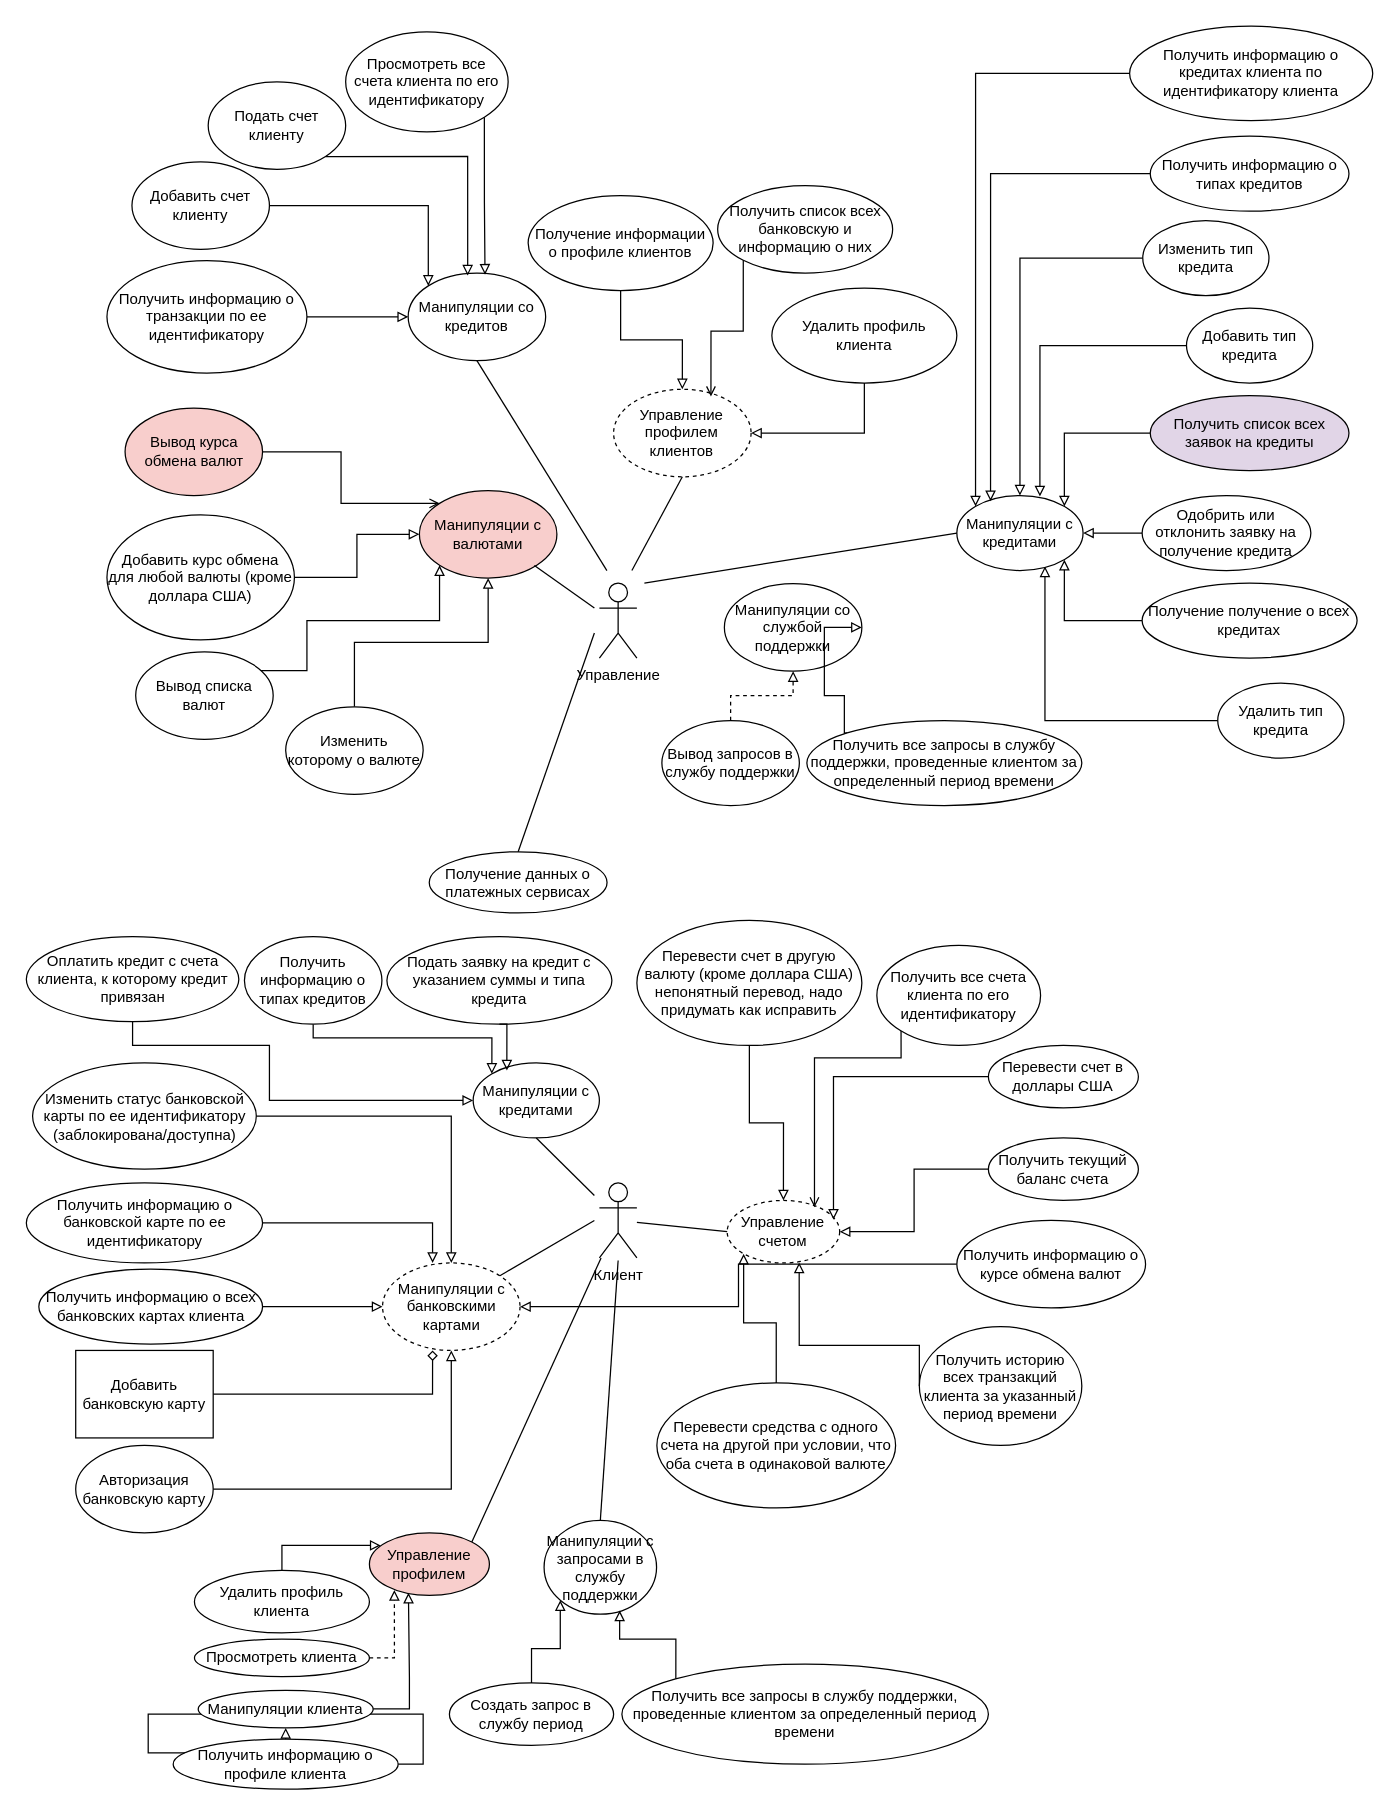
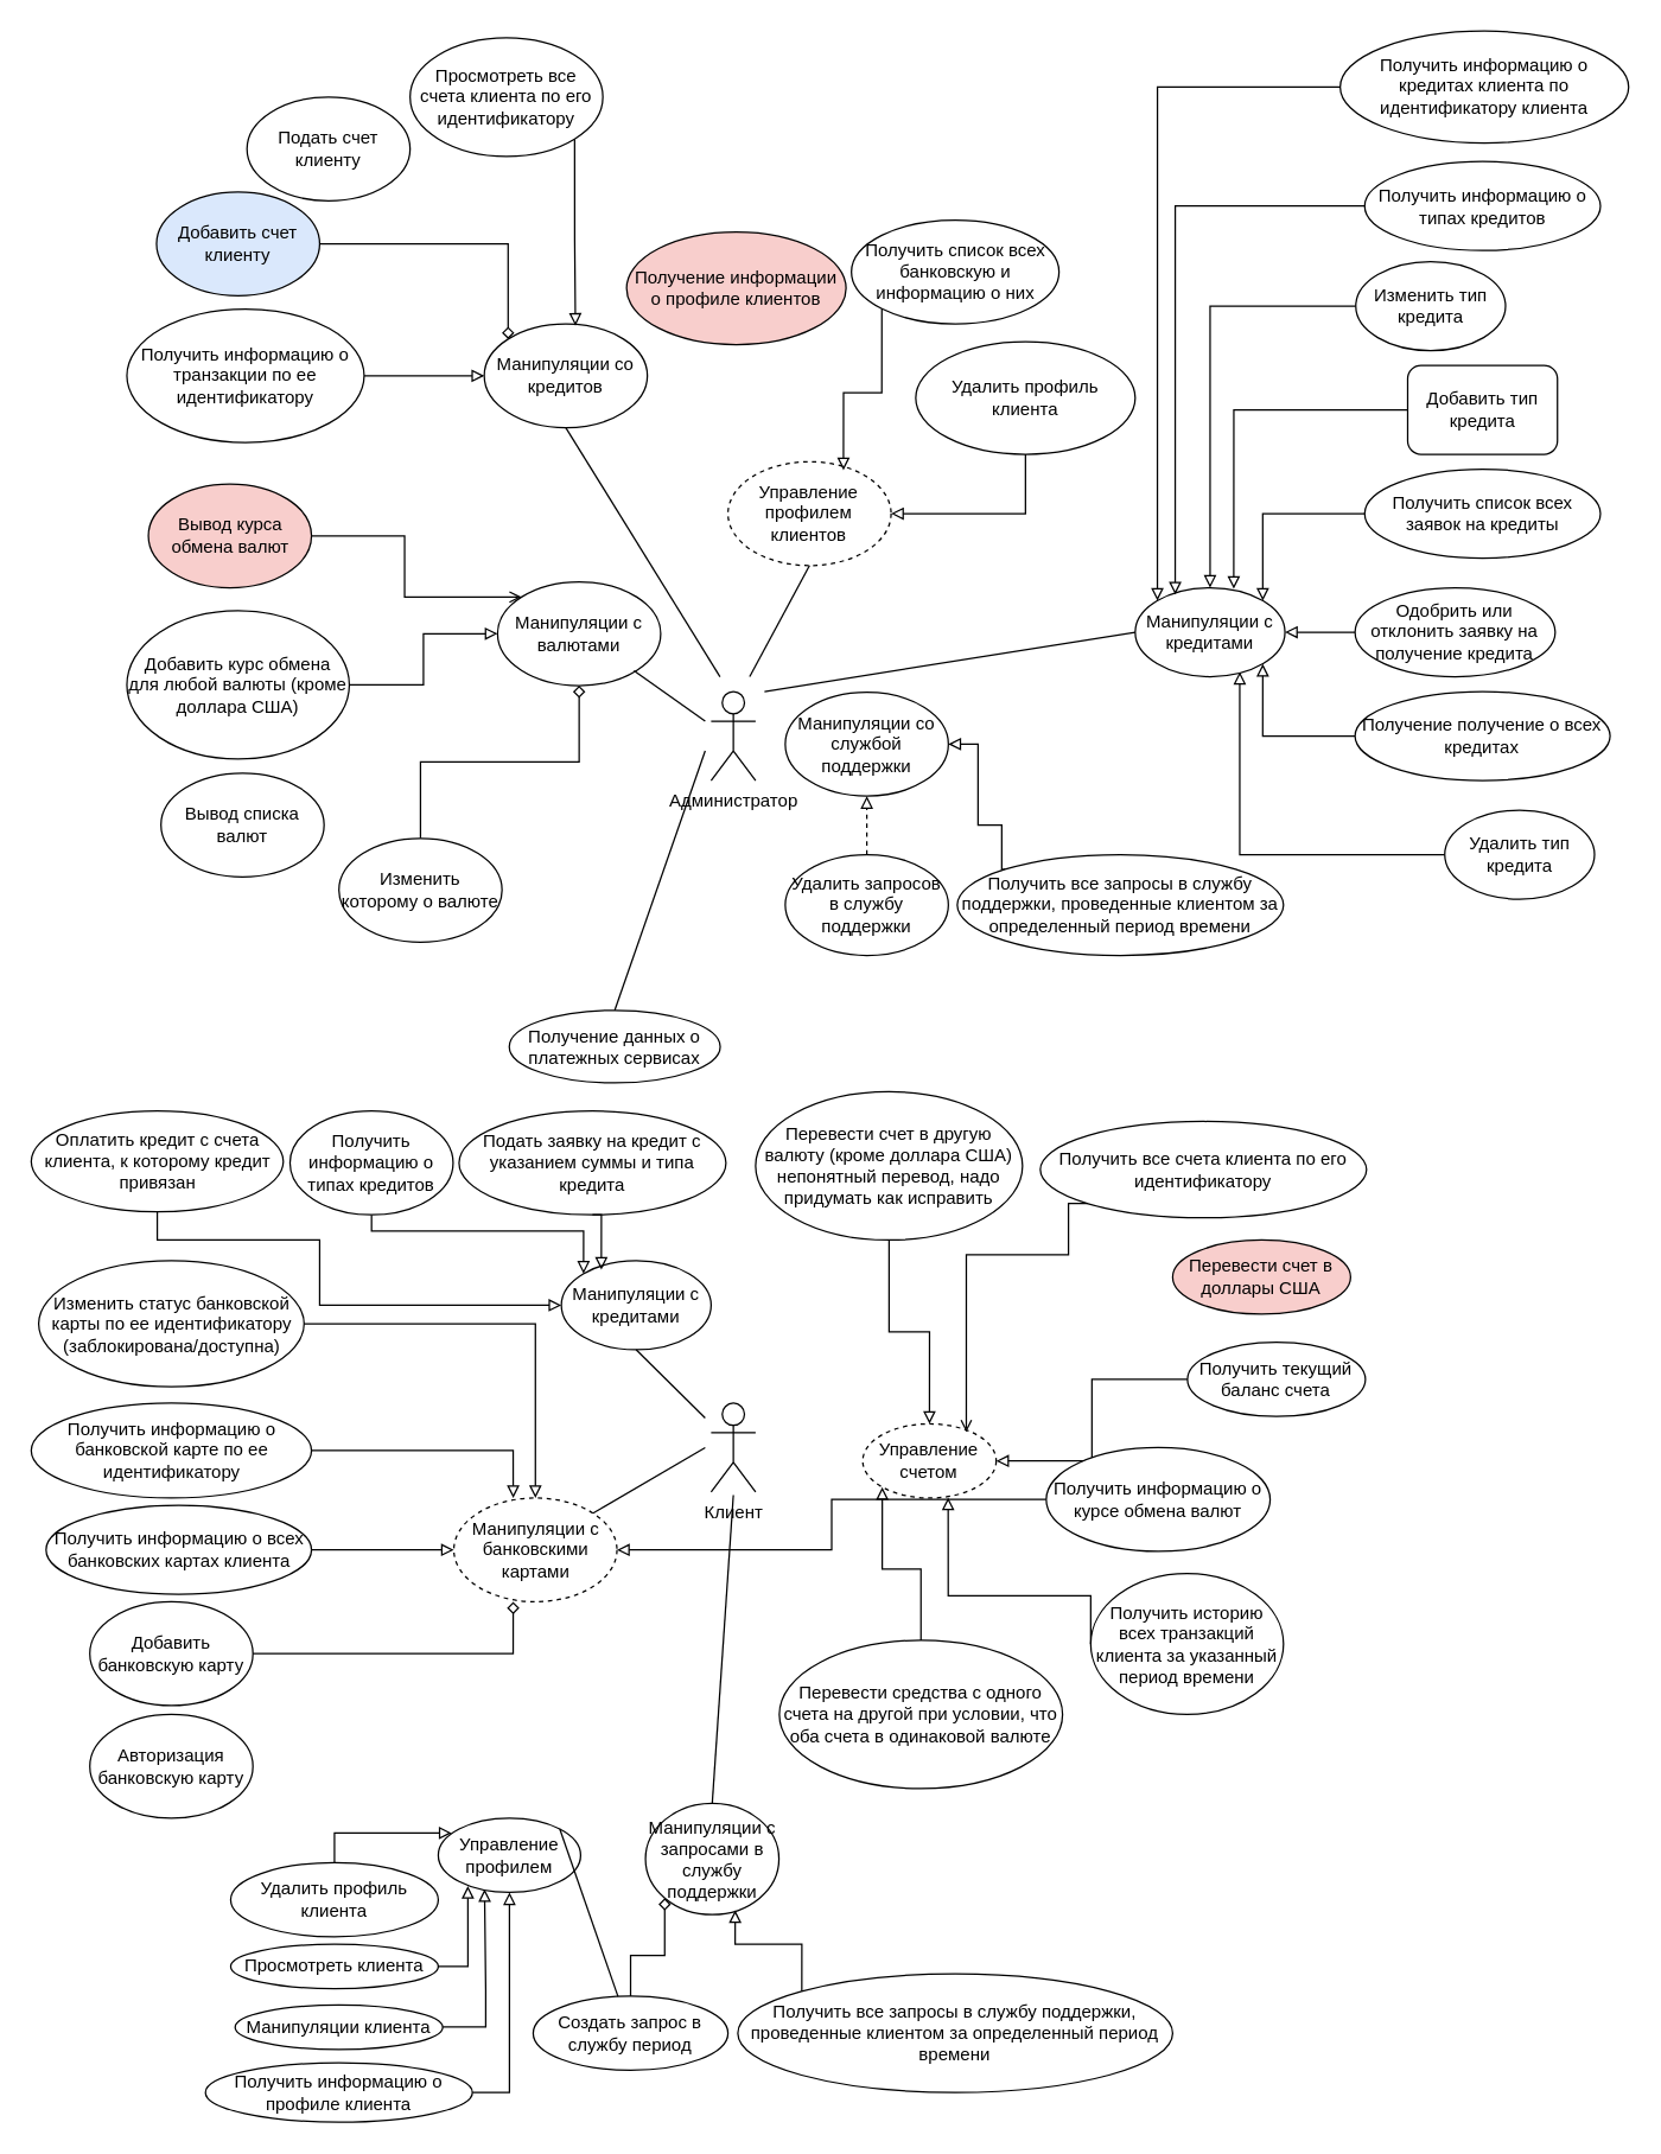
- <mxCell id="103" style="edgeStyle=orthogonalEdgeStyle;rounded=0;orthogonalLoop=1;jettySize=auto;html=1;exitX=1;exitY=1;exitDx=0;exitDy=0;entryX=0.433;entryY=0.029;entryDx=0;entryDy=0;entryPerimeter=0;endArrow=block;endFill=0;" edge="1" parent="1" source="46" target="43"><mxGeometry relative="1" as="geometry" /></mxCell>
- <mxCell id="45" value="Добавить счет клиенту" style="ellipse;whiteSpace=wrap;html=1;" parent="1" vertex="1"><mxGeometry x="105" y="129" width="110" height="70" as="geometry" /></mxCell>
+ <mxCell id="45" value="Добавить счет клиенту" style="ellipse;whiteSpace=wrap;html=1;fillColor=#dae8fc;" parent="1" vertex="1"><mxGeometry x="105" y="129" width="110" height="70" as="geometry" /></mxCell>
- <mxCell id="56" value="Получение информации о профиле клиентов" style="ellipse;whiteSpace=wrap;html=1;" parent="1" vertex="1"><mxGeometry x="422" y="156" width="148" height="76" as="geometry" /></mxCell>
+ <mxCell id="56" value="Получение информации о профиле клиентов" style="ellipse;whiteSpace=wrap;html=1;fillColor=#f8cecc;" parent="1" vertex="1"><mxGeometry x="422" y="156" width="148" height="76" as="geometry" /></mxCell>
- <mxCell id="44" style="edgeStyle=orthogonalEdgeStyle;rounded=0;orthogonalLoop=1;jettySize=auto;html=1;exitX=1;exitY=0.5;exitDx=0;exitDy=0;entryX=0;entryY=0;entryDx=0;entryDy=0;endArrow=block;endFill=0;" edge="1" parent="1" source="45" target="43"><mxGeometry relative="1" as="geometry" /></mxCell>
+ <mxCell id="44" style="edgeStyle=orthogonalEdgeStyle;rounded=0;orthogonalLoop=1;jettySize=auto;html=1;exitX=1;exitY=0.5;exitDx=0;exitDy=0;entryX=0;entryY=0;entryDx=0;entryDy=0;endArrow=diamond;endFill=0;" edge="1" parent="1" source="45" target="43"><mxGeometry relative="1" as="geometry" /></mxCell>
- <mxCell id="55" style="edgeStyle=orthogonalEdgeStyle;rounded=0;orthogonalLoop=1;jettySize=auto;html=1;exitX=0.5;exitY=1;exitDx=0;exitDy=0;endArrow=block;endFill=0;" edge="1" parent="1" source="56" target="53"><mxGeometry relative="1" as="geometry" /></mxCell>
- <mxCell id="36" value="Добавить тип кредита" style="ellipse;whiteSpace=wrap;html=1;" parent="1" vertex="1"><mxGeometry x="948.75" y="246" width="101" height="60" as="geometry" /></mxCell>
+ <mxCell id="36" value="Добавить тип кредита" style="whiteSpace=wrap;html=1;rounded=1;" parent="1" vertex="1"><mxGeometry x="948.75" y="246" width="101" height="60" as="geometry" /></mxCell>
- <mxCell id="106" style="edgeStyle=orthogonalEdgeStyle;rounded=0;orthogonalLoop=1;jettySize=auto;html=1;exitX=0;exitY=1;exitDx=0;exitDy=0;entryX=0.708;entryY=0.082;entryDx=0;entryDy=0;entryPerimeter=0;endArrow=open;endFill=0;" edge="1" parent="1" source="54" target="53"><mxGeometry relative="1" as="geometry" /></mxCell>
+ <mxCell id="106" style="edgeStyle=orthogonalEdgeStyle;rounded=0;orthogonalLoop=1;jettySize=auto;html=1;exitX=0;exitY=1;exitDx=0;exitDy=0;entryX=0.708;entryY=0.082;entryDx=0;entryDy=0;entryPerimeter=0;endArrow=block;endFill=0;" edge="1" parent="1" source="54" target="53"><mxGeometry relative="1" as="geometry" /></mxCell>
- <mxCell id="42" value="Получить список всех заявок на кредиты" style="ellipse;whiteSpace=wrap;html=1;fillColor=#e1d5e7;" parent="1" vertex="1"><mxGeometry x="919.75" y="316" width="159" height="60" as="geometry" /></mxCell>
+ <mxCell id="42" value="Получить список всех заявок на кредиты" style="ellipse;whiteSpace=wrap;html=1;" parent="1" vertex="1"><mxGeometry x="919.75" y="316" width="159" height="60" as="geometry" /></mxCell>
- <mxCell id="48" value="Манипуляции с валютами" style="ellipse;whiteSpace=wrap;html=1;fillColor=#f8cecc;" parent="1" vertex="1"><mxGeometry x="335" y="392" width="110" height="70" as="geometry" /></mxCell>
+ <mxCell id="48" value="Манипуляции с валютами" style="ellipse;whiteSpace=wrap;html=1;" parent="1" vertex="1"><mxGeometry x="335" y="392" width="110" height="70" as="geometry" /></mxCell>
- <mxCell id="57" style="edgeStyle=orthogonalEdgeStyle;rounded=0;orthogonalLoop=1;jettySize=auto;html=1;exitX=0.5;exitY=0;exitDx=0;exitDy=0;entryX=0.5;entryY=1;entryDx=0;entryDy=0;endArrow=block;endFill=0;" edge="1" parent="1" source="58" target="48"><mxGeometry relative="1" as="geometry" /></mxCell>
+ <mxCell id="57" style="edgeStyle=orthogonalEdgeStyle;rounded=0;orthogonalLoop=1;jettySize=auto;html=1;exitX=0.5;exitY=0;exitDx=0;exitDy=0;entryX=0.5;entryY=1;entryDx=0;entryDy=0;endArrow=diamond;endFill=0;" edge="1" parent="1" source="58" target="48"><mxGeometry relative="1" as="geometry" /></mxCell>
- <mxCell id="59" style="edgeStyle=orthogonalEdgeStyle;rounded=0;orthogonalLoop=1;jettySize=auto;html=1;exitX=1;exitY=0;exitDx=0;exitDy=0;entryX=0;entryY=1;entryDx=0;entryDy=0;endArrow=block;endFill=0;" edge="1" parent="1" source="60" target="48"><mxGeometry relative="1" as="geometry"><Array as="points"><mxPoint x="245" y="536" /><mxPoint x="245" y="496" /><mxPoint x="351" y="496" /></Array></mxGeometry></mxCell>
- <mxCell id="70" value="Манипуляции со службой поддержки" style="ellipse;whiteSpace=wrap;html=1;" vertex="1" parent="1"><mxGeometry x="579" y="466.5" width="110" height="70" as="geometry" /></mxCell>
+ <mxCell id="70" value="Манипуляции со службой поддержки" style="ellipse;whiteSpace=wrap;html=1;" vertex="1" parent="1"><mxGeometry x="529" y="466.5" width="110" height="70" as="geometry" /></mxCell>
- <mxCell id="3" value="Управление" style="shape=umlActor;verticalLabelPosition=bottom;verticalAlign=top;html=1;outlineConnect=0;" parent="1" vertex="1"><mxGeometry x="479" y="466" width="30" height="60" as="geometry" /></mxCell>
+ <mxCell id="3" value="Администратор" style="shape=umlActor;verticalLabelPosition=bottom;verticalAlign=top;html=1;outlineConnect=0;" parent="1" vertex="1"><mxGeometry x="479" y="466" width="30" height="60" as="geometry" /></mxCell>
- <mxCell id="74" value="Вывод запросов в службу поддержки" style="ellipse;whiteSpace=wrap;html=1;" vertex="1" parent="1"><mxGeometry x="529" y="576" width="110" height="68" as="geometry" /></mxCell>
+ <mxCell id="74" value="Удалить запросов в службу поддержки" style="ellipse;whiteSpace=wrap;html=1;" vertex="1" parent="1"><mxGeometry x="529" y="576" width="110" height="68" as="geometry" /></mxCell>
- <mxCell id="16" value="Получить все счета клиента по его идентификатору" style="ellipse;whiteSpace=wrap;html=1;" parent="1" vertex="1"><mxGeometry x="701" y="756" width="131" height="80" as="geometry" /></mxCell>
+ <mxCell id="16" value="Получить все счета клиента по его идентификатору" style="ellipse;whiteSpace=wrap;html=1;" parent="1" vertex="1"><mxGeometry x="701" y="756" width="220" height="65" as="geometry" /></mxCell>
- <mxCell id="100" style="edgeStyle=orthogonalEdgeStyle;rounded=0;orthogonalLoop=1;jettySize=auto;html=1;exitX=0;exitY=0.5;exitDx=0;exitDy=0;entryX=0.945;entryY=0.308;entryDx=0;entryDy=0;entryPerimeter=0;endArrow=block;endFill=0;" edge="1" parent="1" source="8" target="4"><mxGeometry relative="1" as="geometry" /></mxCell>
- <mxCell id="8" value="Перевести счет в доллары США" style="ellipse;whiteSpace=wrap;html=1;" parent="1" vertex="1"><mxGeometry x="790.25" y="836" width="120" height="50" as="geometry" /></mxCell>
+ <mxCell id="8" value="Перевести счет в доллары США" style="ellipse;whiteSpace=wrap;html=1;fillColor=#f8cecc;" parent="1" vertex="1"><mxGeometry x="790.25" y="836" width="120" height="50" as="geometry" /></mxCell>
- <mxCell id="7" value="Получить текущий баланс счета" style="ellipse;whiteSpace=wrap;html=1;" parent="1" vertex="1"><mxGeometry x="790.25" y="910" width="120" height="50" as="geometry" /></mxCell>
+ <mxCell id="7" value="Получить текущий баланс счета" style="ellipse;whiteSpace=wrap;html=1;" parent="1" vertex="1"><mxGeometry x="800.25" y="905" width="120" height="50" as="geometry" /></mxCell>
- <mxCell id="5" value="" style="endArrow=none;html=1;rounded=0;entryX=0;entryY=0.5;entryDx=0;entryDy=0;" parent="1" source="2" target="4" edge="1"><mxGeometry width="50" height="50" relative="1" as="geometry"><mxPoint x="515" y="867" as="sourcePoint" /><mxPoint x="555" y="757" as="targetPoint" /></mxGeometry></mxCell>
- <mxCell id="29" value="Получить информацию о курсе обмена валют" style="ellipse;whiteSpace=wrap;html=1;" parent="1" vertex="1"><mxGeometry x="765" y="976" width="151" height="70" as="geometry" /></mxCell>
+ <mxCell id="29" value="Получить информацию о курсе обмена валют" style="ellipse;whiteSpace=wrap;html=1;" parent="1" vertex="1"><mxGeometry x="705" y="976" width="151" height="70" as="geometry" /></mxCell>
- <mxCell id="81" value="Добавить банковскую карту" style="whiteSpace=wrap;html=1;rounded=0;" vertex="1" parent="1"><mxGeometry x="60" y="1080" width="110" height="70" as="geometry" /></mxCell>
+ <mxCell id="81" value="Добавить банковскую карту" style="ellipse;whiteSpace=wrap;html=1;" vertex="1" parent="1"><mxGeometry x="60" y="1080" width="110" height="70" as="geometry" /></mxCell>
- <mxCell id="93" value="" style="endArrow=none;html=1;rounded=0;exitX=1;exitY=0;exitDx=0;exitDy=0;" edge="1" parent="1" source="13" target="2"><mxGeometry width="50" height="50" relative="1" as="geometry"><mxPoint x="335" y="968" as="sourcePoint" /><mxPoint x="385" y="918" as="targetPoint" /></mxGeometry></mxCell>
+ <mxCell id="93" value="" style="endArrow=none;html=1;rounded=0;exitX=1;exitY=0;exitDx=0;exitDy=0;" edge="1" parent="1" source="13" target="33"><mxGeometry width="50" height="50" relative="1" as="geometry"><mxPoint x="335" y="968" as="sourcePoint" /><mxPoint x="385" y="918" as="targetPoint" /></mxGeometry></mxCell>
- <mxCell id="82" style="edgeStyle=orthogonalEdgeStyle;rounded=0;orthogonalLoop=1;jettySize=auto;html=1;exitX=1;exitY=0.5;exitDx=0;exitDy=0;entryX=0.5;entryY=1;entryDx=0;entryDy=0;endArrow=block;endFill=0;" edge="1" parent="1" source="83" target="80"><mxGeometry relative="1" as="geometry" /></mxCell>
- <mxCell id="13" value="Управление профилем" style="ellipse;whiteSpace=wrap;html=1;fillColor=#f8cecc;" parent="1" vertex="1"><mxGeometry x="295" y="1226" width="96" height="50" as="geometry" /></mxCell>
+ <mxCell id="13" value="Управление профилем" style="ellipse;whiteSpace=wrap;html=1;" parent="1" vertex="1"><mxGeometry x="295" y="1226" width="96" height="50" as="geometry" /></mxCell>
- <mxCell id="32" style="edgeStyle=orthogonalEdgeStyle;rounded=0;orthogonalLoop=1;jettySize=auto;html=1;exitX=0.5;exitY=0;exitDx=0;exitDy=0;entryX=0;entryY=1;entryDx=0;entryDy=0;endArrow=block;endFill=0;" edge="1" parent="1" source="33" target="30"><mxGeometry relative="1" as="geometry" /></mxCell>
+ <mxCell id="32" style="edgeStyle=orthogonalEdgeStyle;rounded=0;orthogonalLoop=1;jettySize=auto;html=1;exitX=0.5;exitY=0;exitDx=0;exitDy=0;entryX=0;entryY=1;entryDx=0;entryDy=0;endArrow=diamond;endFill=0;" edge="1" parent="1" source="33" target="30"><mxGeometry relative="1" as="geometry" /></mxCell>
- <mxCell id="75" style="edgeStyle=orthogonalEdgeStyle;rounded=0;orthogonalLoop=1;jettySize=auto;html=1;exitX=1;exitY=0.5;exitDx=0;exitDy=0;entryX=0.208;entryY=0.915;entryDx=0;entryDy=0;entryPerimeter=0;endArrow=block;endFill=0;dashed=1;" edge="1" parent="1" source="18" target="13"><mxGeometry relative="1" as="geometry" /></mxCell>
+ <mxCell id="75" style="edgeStyle=orthogonalEdgeStyle;rounded=0;orthogonalLoop=1;jettySize=auto;html=1;exitX=1;exitY=0.5;exitDx=0;exitDy=0;entryX=0.208;entryY=0.915;entryDx=0;entryDy=0;entryPerimeter=0;endArrow=block;endFill=0;" edge="1" parent="1" source="18" target="13"><mxGeometry relative="1" as="geometry" /></mxCell>
- <mxCell id="14" style="edgeStyle=orthogonalEdgeStyle;rounded=0;orthogonalLoop=1;jettySize=auto;html=1;exitX=1;exitY=0.5;exitDx=0;exitDy=0;endArrow=block;endFill=0;" parent="1" source="15" target="19" edge="1"><mxGeometry relative="1" as="geometry" /></mxCell>
+ <mxCell id="14" style="edgeStyle=orthogonalEdgeStyle;rounded=0;orthogonalLoop=1;jettySize=auto;html=1;exitX=1;exitY=0.5;exitDx=0;exitDy=0;entryX=0.5;entryY=1;entryDx=0;entryDy=0;endArrow=block;endFill=0;" parent="1" source="15" target="13" edge="1"><mxGeometry relative="1" as="geometry" /></mxCell>
